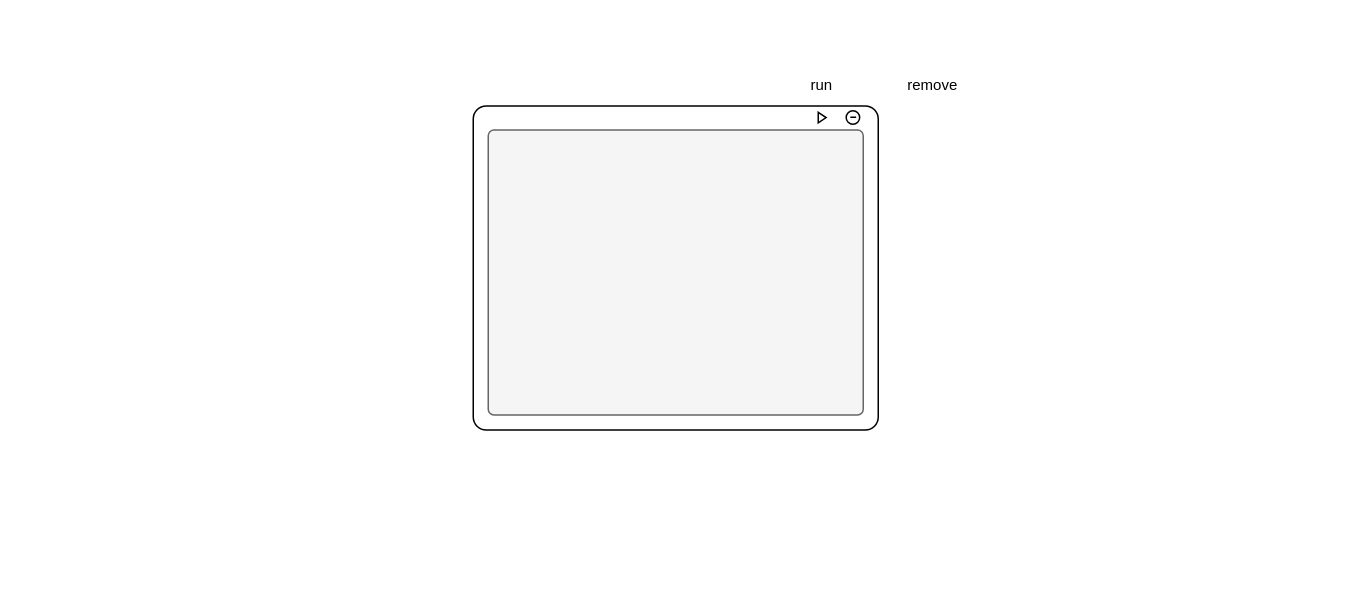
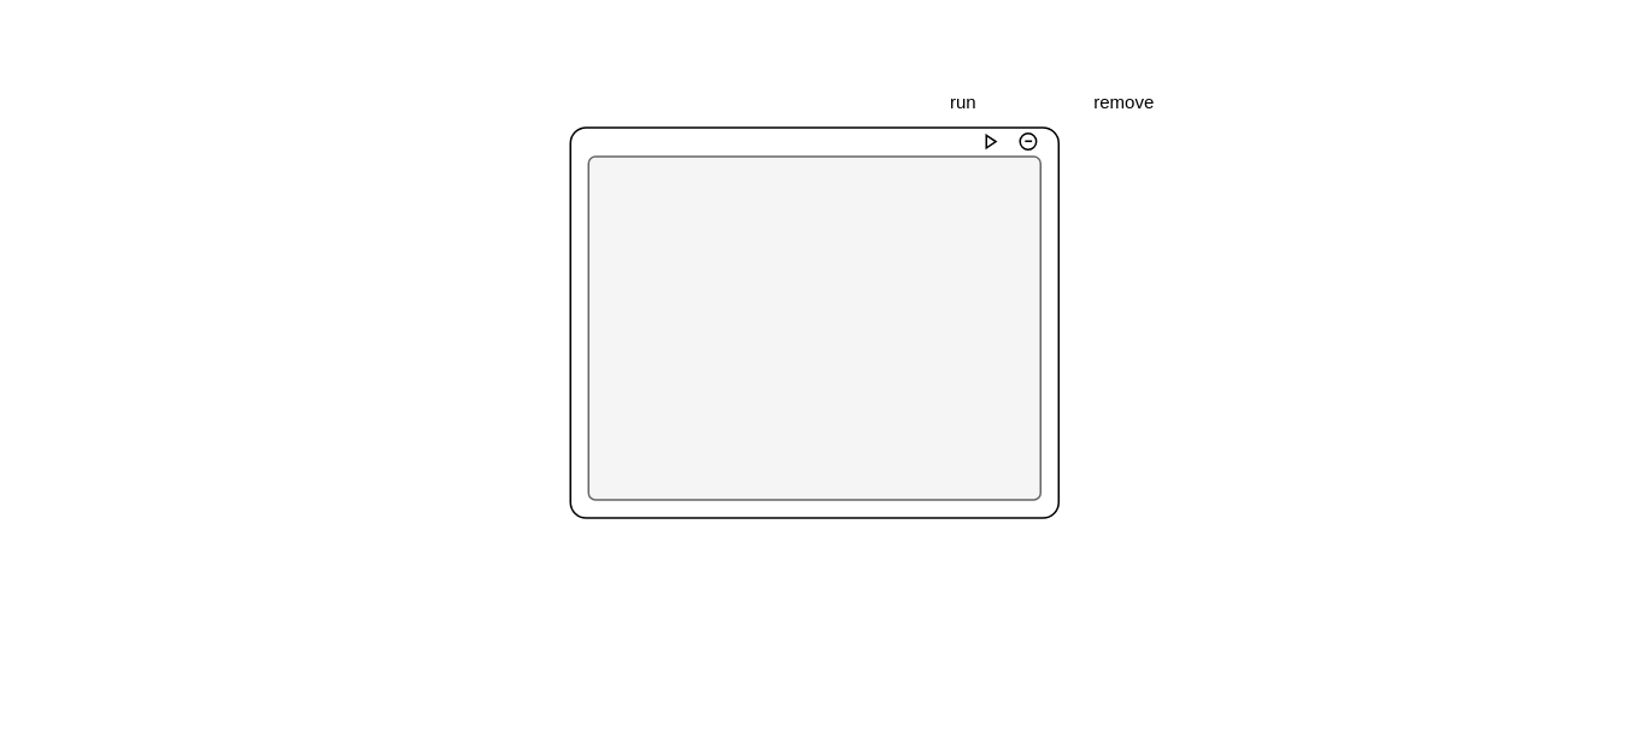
- <mxCell id="9" value="&lt;font style=&quot;font-size: 10px;&quot;&gt;run&lt;/font&gt;" style="text;html=1;strokeColor=none;fillColor=none;align=center;verticalAlign=middle;whiteSpace=wrap;rounded=0;fontSize=20;" vertex="1" parent="1"><mxGeometry x="535.25" y="40" width="24.75" height="23" as="geometry" /></mxCell>
+ <mxCell id="9" value="&lt;font style=&quot;font-size: 10px;&quot;&gt;run&lt;/font&gt;" style="text;html=1;strokeColor=none;fillColor=none;align=center;verticalAlign=middle;whiteSpace=wrap;rounded=0;fontSize=20;" vertex="1" parent="1"><mxGeometry x="520.25" y="40" width="24.75" height="23" as="geometry" /></mxCell>
